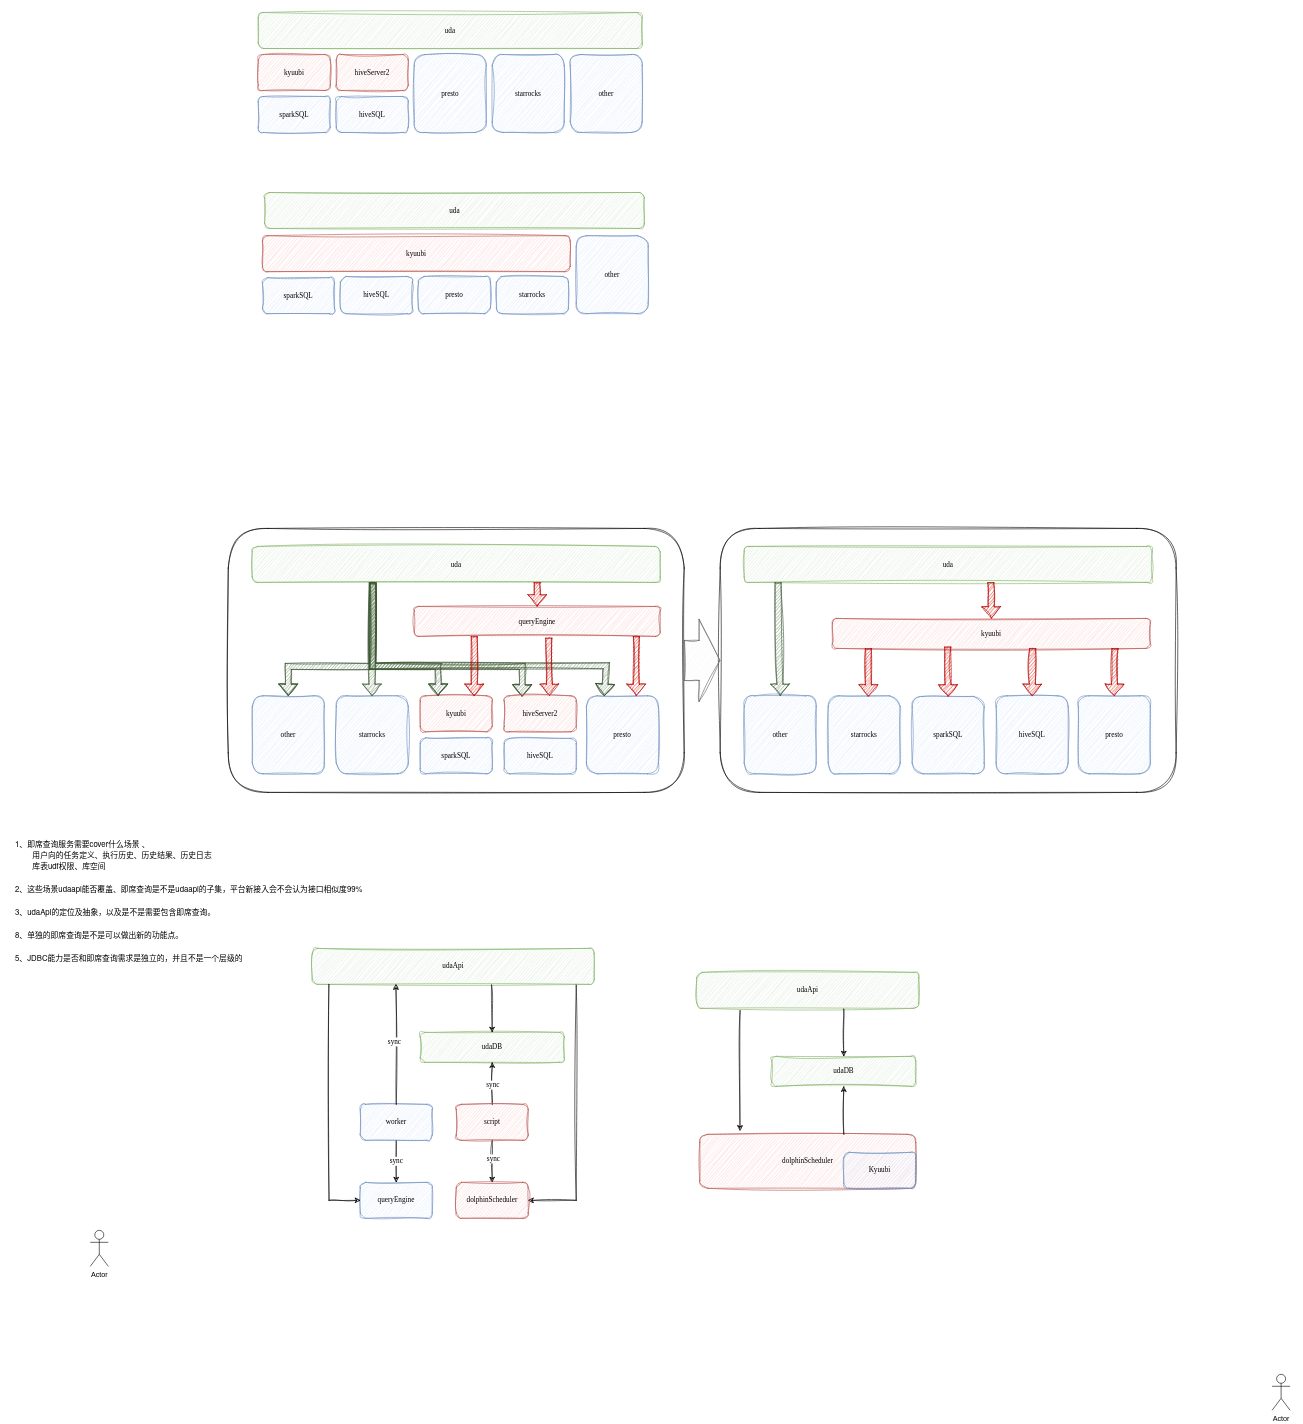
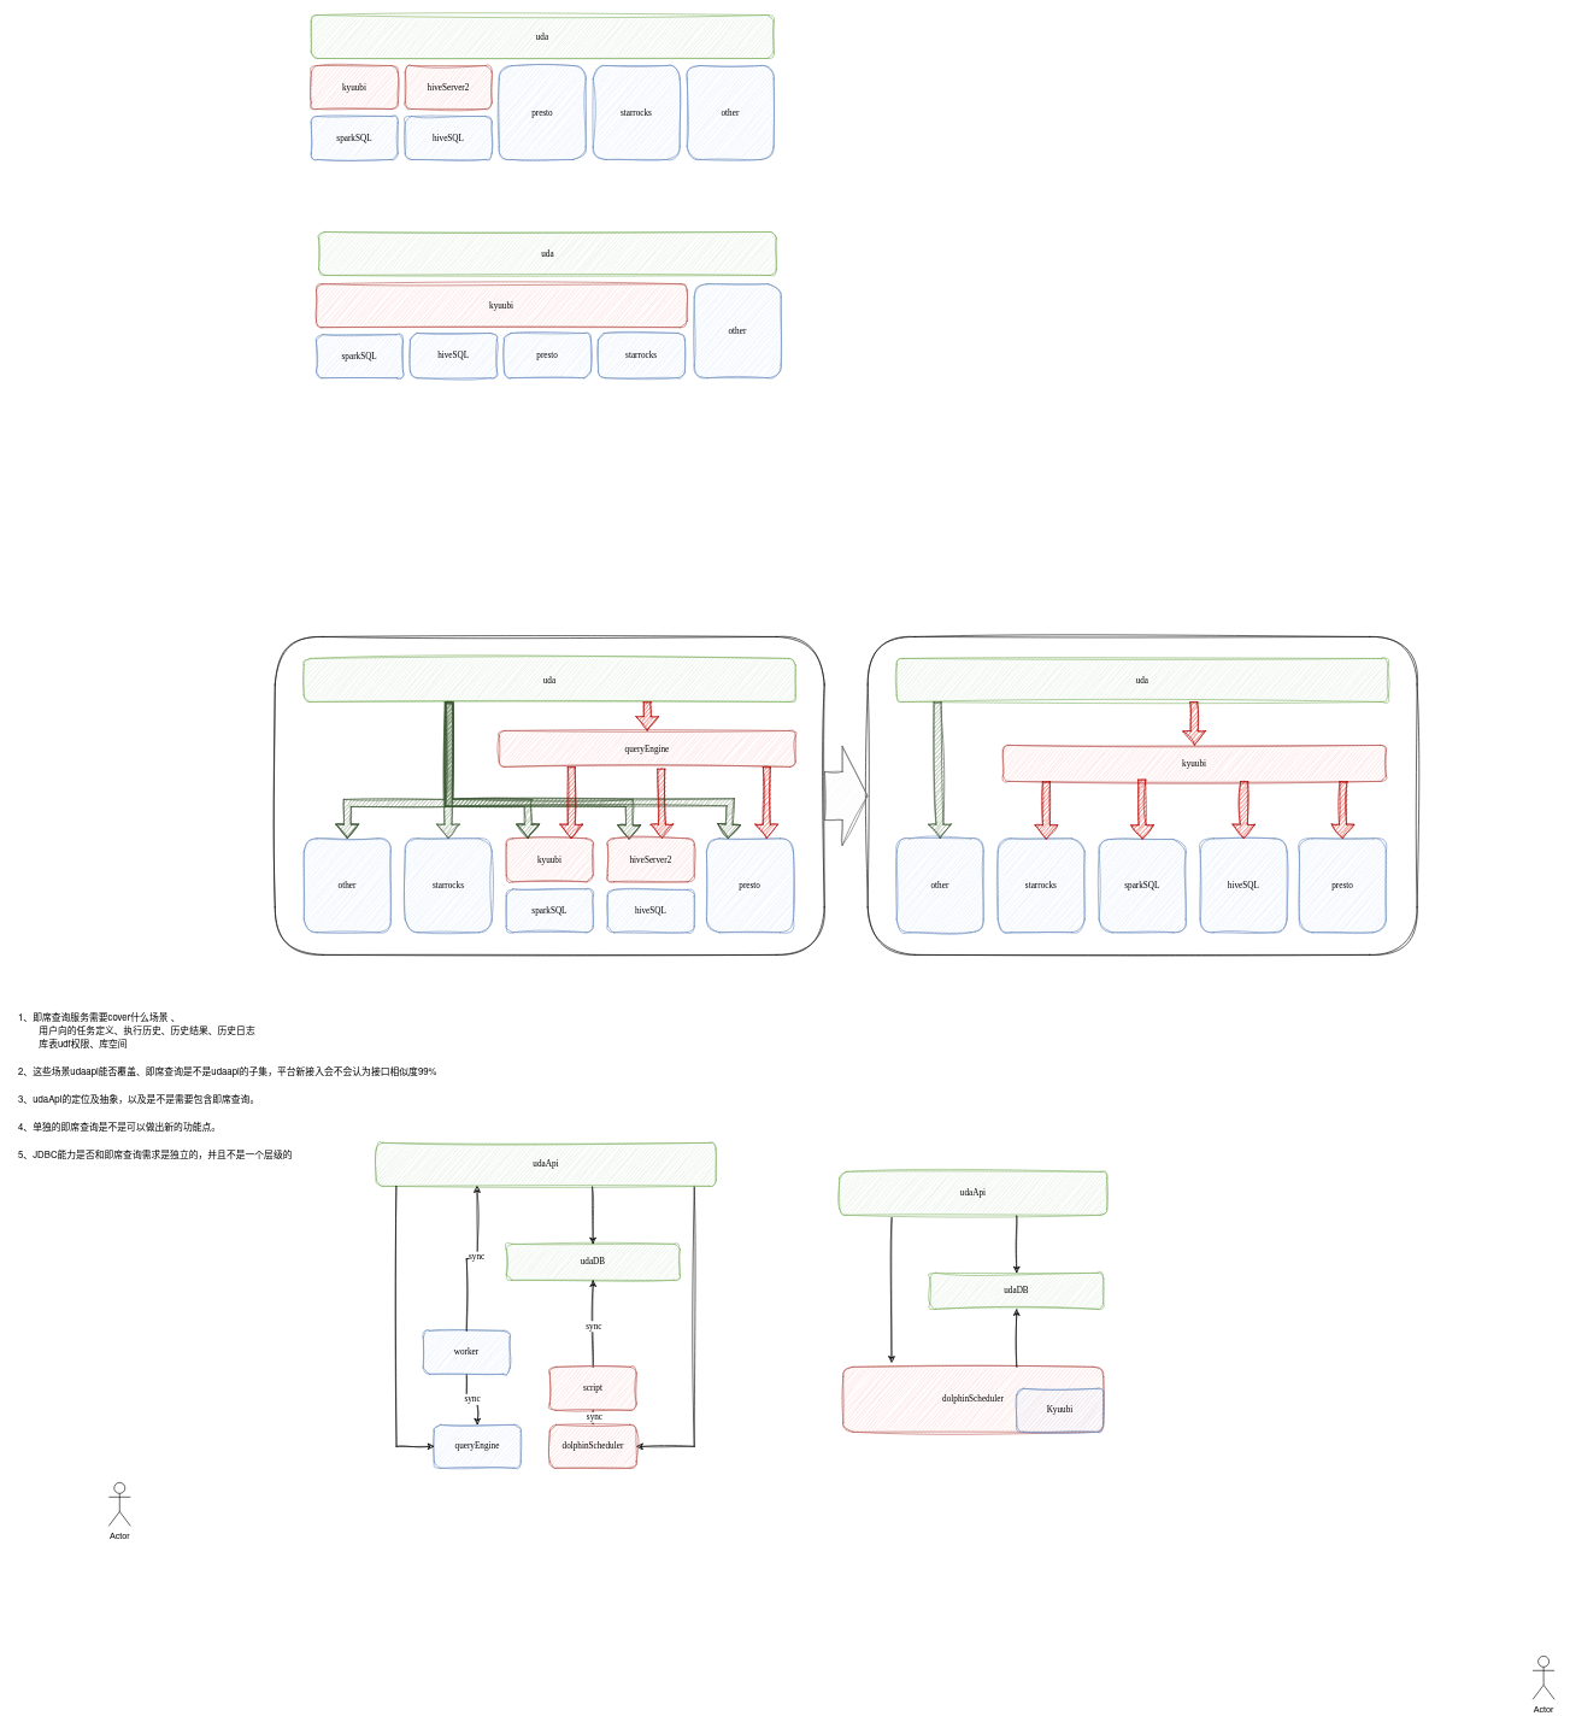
- <mxCell id="76" value="&lt;h1&gt;&lt;p style=&quot;margin: 0px; font-variant-numeric: normal; font-variant-east-asian: normal; font-variant-alternates: normal; font-kerning: auto; font-optical-sizing: auto; font-feature-settings: normal; font-variation-settings: normal; font-variant-position: normal; font-weight: 400; font-stretch: normal; font-size: 13px; line-height: normal; font-family: &amp;quot;Helvetica Neue&amp;quot;;&quot; class=&quot;p1&quot;&gt;1、即席查询服务需要cover什么场景&lt;span class=&quot;Apple-converted-space&quot;&gt;&amp;nbsp;、&lt;/span&gt;&lt;/p&gt;&lt;p style=&quot;margin: 0px; font-variant-numeric: normal; font-variant-east-asian: normal; font-variant-alternates: normal; font-kerning: auto; font-optical-sizing: auto; font-feature-settings: normal; font-variation-settings: normal; font-variant-position: normal; font-weight: 400; font-stretch: normal; font-size: 13px; line-height: normal; font-family: &amp;quot;Helvetica Neue&amp;quot;;&quot; class=&quot;p1&quot;&gt;&lt;span style=&quot;white-space: pre;&quot; class=&quot;Apple-tab-span&quot;&gt;&#09;&lt;/span&gt;用户向的任务定义、执行历史、历史结果、历史日志&lt;/p&gt;&lt;p style=&quot;margin: 0px; font-variant-numeric: normal; font-variant-east-asian: normal; font-variant-alternates: normal; font-kerning: auto; font-optical-sizing: auto; font-feature-settings: normal; font-variation-settings: normal; font-variant-position: normal; font-weight: 400; font-stretch: normal; font-size: 13px; line-height: normal; font-family: &amp;quot;Helvetica Neue&amp;quot;;&quot; class=&quot;p1&quot;&gt;&lt;span class=&quot;Apple-converted-space&quot;&gt;&amp;nbsp; &amp;nbsp; &amp;nbsp; &amp;nbsp; &lt;/span&gt;库表udf权限、库空间&lt;/p&gt;&lt;p style=&quot;margin: 0px; font-variant-numeric: normal; font-variant-east-asian: normal; font-variant-alternates: normal; font-kerning: auto; font-optical-sizing: auto; font-feature-settings: normal; font-variation-settings: normal; font-variant-position: normal; font-weight: 400; font-stretch: normal; font-size: 13px; line-height: normal; font-family: &amp;quot;Helvetica Neue&amp;quot;; min-height: 15px;&quot; class=&quot;p2&quot;&gt;&lt;br&gt;&lt;/p&gt;&lt;p style=&quot;margin: 0px; font-variant-numeric: normal; font-variant-east-asian: normal; font-variant-alternates: normal; font-kerning: auto; font-optical-sizing: auto; font-feature-settings: normal; font-variation-settings: normal; font-variant-position: normal; font-weight: 400; font-stretch: normal; font-size: 13px; line-height: normal; font-family: &amp;quot;Helvetica Neue&amp;quot;;&quot; class=&quot;p1&quot;&gt;2、这些场景udaapi能否覆盖、即席查询是不是udaapi的子集，平台新接入会不会认为接口相似度99%&lt;/p&gt;&lt;p style=&quot;margin: 0px; font-variant-numeric: normal; font-variant-east-asian: normal; font-variant-alternates: normal; font-kerning: auto; font-optical-sizing: auto; font-feature-settings: normal; font-variation-settings: normal; font-variant-position: normal; font-weight: 400; font-stretch: normal; font-size: 13px; line-height: normal; font-family: &amp;quot;Helvetica Neue&amp;quot;; min-height: 15px;&quot; class=&quot;p2&quot;&gt;&lt;br&gt;&lt;/p&gt;&lt;p style=&quot;margin: 0px; font-variant-numeric: normal; font-variant-east-asian: normal; font-variant-alternates: normal; font-kerning: auto; font-optical-sizing: auto; font-feature-settings: normal; font-variation-settings: normal; font-variant-position: normal; font-weight: 400; font-stretch: normal; font-size: 13px; line-height: normal; font-family: &amp;quot;Helvetica Neue&amp;quot;;&quot; class=&quot;p1&quot;&gt;3、udaApi的定位及抽象，以及是不是需要包含即席查询。&lt;/p&gt;&lt;p style=&quot;margin: 0px; font-variant-numeric: normal; font-variant-east-asian: normal; font-variant-alternates: normal; font-kerning: auto; font-optical-sizing: auto; font-feature-settings: normal; font-variation-settings: normal; font-variant-position: normal; font-weight: 400; font-stretch: normal; font-size: 13px; line-height: normal; font-family: &amp;quot;Helvetica Neue&amp;quot;; min-height: 15px;&quot; class=&quot;p2&quot;&gt;&lt;br&gt;&lt;/p&gt;&lt;p style=&quot;margin: 0px; font-variant-numeric: normal; font-variant-east-asian: normal; font-variant-alternates: normal; font-kerning: auto; font-optical-sizing: auto; font-feature-settings: normal; font-variation-settings: normal; font-variant-position: normal; font-weight: 400; font-stretch: normal; font-size: 13px; line-height: normal; font-family: &amp;quot;Helvetica Neue&amp;quot;;&quot; class=&quot;p1&quot;&gt;8、单独的即席查询是不是可以做出新的功能点。&lt;/p&gt;&lt;p style=&quot;margin: 0px; font-variant-numeric: normal; font-variant-east-asian: normal; font-variant-alternates: normal; font-kerning: auto; font-optical-sizing: auto; font-feature-settings: normal; font-variation-settings: normal; font-variant-position: normal; font-weight: 400; font-stretch: normal; font-size: 13px; line-height: normal; font-family: &amp;quot;Helvetica Neue&amp;quot;; min-height: 15px;&quot; class=&quot;p2&quot;&gt;&lt;br&gt;&lt;/p&gt;&lt;p style=&quot;margin: 0px; font-variant-numeric: normal; font-variant-east-asian: normal; font-variant-alternates: normal; font-kerning: auto; font-optical-sizing: auto; font-feature-settings: normal; font-variation-settings: normal; font-variant-position: normal; font-weight: 400; font-stretch: normal; font-size: 13px; line-height: normal; font-family: &amp;quot;PingFang SC&amp;quot;;&quot; class=&quot;p3&quot;&gt;&lt;span style=&quot;font-variant-numeric: normal; font-variant-east-asian: normal; font-variant-alternates: normal; font-kerning: auto; font-optical-sizing: auto; font-feature-settings: normal; font-variation-settings: normal; font-variant-position: normal; font-stretch: normal; line-height: normal; font-family: &amp;quot;Helvetica Neue&amp;quot;;&quot; class=&quot;s1&quot;&gt;5&lt;/span&gt;、&lt;span style=&quot;font-variant-numeric: normal; font-variant-east-asian: normal; font-variant-alternates: normal; font-kerning: auto; font-optical-sizing: auto; font-feature-settings: normal; font-variation-settings: normal; font-variant-position: normal; font-stretch: normal; line-height: normal; font-family: &amp;quot;Helvetica Neue&amp;quot;;&quot; class=&quot;s1&quot;&gt;JDBC&lt;/span&gt;能力是否和即席查询需求是独立的，并且不是一个层级的&lt;/p&gt;&lt;/h1&gt;" style="text;html=1;spacing=5;spacingTop=-20;whiteSpace=wrap;overflow=hidden;rounded=0;fontFamily=Helvetica;fontSize=12;fontColor=default;" vertex="1" parent="1"><mxGeometry x="20" y="1390" width="645" height="370" as="geometry" /></mxCell>
+ <mxCell id="76" value="&lt;h1&gt;&lt;p style=&quot;margin: 0px; font-variant-numeric: normal; font-variant-east-asian: normal; font-variant-alternates: normal; font-kerning: auto; font-optical-sizing: auto; font-feature-settings: normal; font-variation-settings: normal; font-variant-position: normal; font-weight: 400; font-stretch: normal; font-size: 13px; line-height: normal; font-family: &amp;quot;Helvetica Neue&amp;quot;;&quot; class=&quot;p1&quot;&gt;1、即席查询服务需要cover什么场景&lt;span class=&quot;Apple-converted-space&quot;&gt;&amp;nbsp;、&lt;/span&gt;&lt;/p&gt;&lt;p style=&quot;margin: 0px; font-variant-numeric: normal; font-variant-east-asian: normal; font-variant-alternates: normal; font-kerning: auto; font-optical-sizing: auto; font-feature-settings: normal; font-variation-settings: normal; font-variant-position: normal; font-weight: 400; font-stretch: normal; font-size: 13px; line-height: normal; font-family: &amp;quot;Helvetica Neue&amp;quot;;&quot; class=&quot;p1&quot;&gt;&lt;span style=&quot;white-space: pre;&quot; class=&quot;Apple-tab-span&quot;&gt;&#09;&lt;/span&gt;用户向的任务定义、执行历史、历史结果、历史日志&lt;/p&gt;&lt;p style=&quot;margin: 0px; font-variant-numeric: normal; font-variant-east-asian: normal; font-variant-alternates: normal; font-kerning: auto; font-optical-sizing: auto; font-feature-settings: normal; font-variation-settings: normal; font-variant-position: normal; font-weight: 400; font-stretch: normal; font-size: 13px; line-height: normal; font-family: &amp;quot;Helvetica Neue&amp;quot;;&quot; class=&quot;p1&quot;&gt;&lt;span class=&quot;Apple-converted-space&quot;&gt;&amp;nbsp; &amp;nbsp; &amp;nbsp; &amp;nbsp; &lt;/span&gt;库表udf权限、库空间&lt;/p&gt;&lt;p style=&quot;margin: 0px; font-variant-numeric: normal; font-variant-east-asian: normal; font-variant-alternates: normal; font-kerning: auto; font-optical-sizing: auto; font-feature-settings: normal; font-variation-settings: normal; font-variant-position: normal; font-weight: 400; font-stretch: normal; font-size: 13px; line-height: normal; font-family: &amp;quot;Helvetica Neue&amp;quot;; min-height: 15px;&quot; class=&quot;p2&quot;&gt;&lt;br&gt;&lt;/p&gt;&lt;p style=&quot;margin: 0px; font-variant-numeric: normal; font-variant-east-asian: normal; font-variant-alternates: normal; font-kerning: auto; font-optical-sizing: auto; font-feature-settings: normal; font-variation-settings: normal; font-variant-position: normal; font-weight: 400; font-stretch: normal; font-size: 13px; line-height: normal; font-family: &amp;quot;Helvetica Neue&amp;quot;;&quot; class=&quot;p1&quot;&gt;2、这些场景udaapi能否覆盖、即席查询是不是udaapi的子集，平台新接入会不会认为接口相似度99%&lt;/p&gt;&lt;p style=&quot;margin: 0px; font-variant-numeric: normal; font-variant-east-asian: normal; font-variant-alternates: normal; font-kerning: auto; font-optical-sizing: auto; font-feature-settings: normal; font-variation-settings: normal; font-variant-position: normal; font-weight: 400; font-stretch: normal; font-size: 13px; line-height: normal; font-family: &amp;quot;Helvetica Neue&amp;quot;; min-height: 15px;&quot; class=&quot;p2&quot;&gt;&lt;br&gt;&lt;/p&gt;&lt;p style=&quot;margin: 0px; font-variant-numeric: normal; font-variant-east-asian: normal; font-variant-alternates: normal; font-kerning: auto; font-optical-sizing: auto; font-feature-settings: normal; font-variation-settings: normal; font-variant-position: normal; font-weight: 400; font-stretch: normal; font-size: 13px; line-height: normal; font-family: &amp;quot;Helvetica Neue&amp;quot;;&quot; class=&quot;p1&quot;&gt;3、udaApi的定位及抽象，以及是不是需要包含即席查询。&lt;/p&gt;&lt;p style=&quot;margin: 0px; font-variant-numeric: normal; font-variant-east-asian: normal; font-variant-alternates: normal; font-kerning: auto; font-optical-sizing: auto; font-feature-settings: normal; font-variation-settings: normal; font-variant-position: normal; font-weight: 400; font-stretch: normal; font-size: 13px; line-height: normal; font-family: &amp;quot;Helvetica Neue&amp;quot;; min-height: 15px;&quot; class=&quot;p2&quot;&gt;&lt;br&gt;&lt;/p&gt;&lt;p style=&quot;margin: 0px; font-variant-numeric: normal; font-variant-east-asian: normal; font-variant-alternates: normal; font-kerning: auto; font-optical-sizing: auto; font-feature-settings: normal; font-variation-settings: normal; font-variant-position: normal; font-weight: 400; font-stretch: normal; font-size: 13px; line-height: normal; font-family: &amp;quot;Helvetica Neue&amp;quot;;&quot; class=&quot;p1&quot;&gt;4、单独的即席查询是不是可以做出新的功能点。&lt;/p&gt;&lt;p style=&quot;margin: 0px; font-variant-numeric: normal; font-variant-east-asian: normal; font-variant-alternates: normal; font-kerning: auto; font-optical-sizing: auto; font-feature-settings: normal; font-variation-settings: normal; font-variant-position: normal; font-weight: 400; font-stretch: normal; font-size: 13px; line-height: normal; font-family: &amp;quot;Helvetica Neue&amp;quot;; min-height: 15px;&quot; class=&quot;p2&quot;&gt;&lt;br&gt;&lt;/p&gt;&lt;p style=&quot;margin: 0px; font-variant-numeric: normal; font-variant-east-asian: normal; font-variant-alternates: normal; font-kerning: auto; font-optical-sizing: auto; font-feature-settings: normal; font-variation-settings: normal; font-variant-position: normal; font-weight: 400; font-stretch: normal; font-size: 13px; line-height: normal; font-family: &amp;quot;PingFang SC&amp;quot;;&quot; class=&quot;p3&quot;&gt;&lt;span style=&quot;font-variant-numeric: normal; font-variant-east-asian: normal; font-variant-alternates: normal; font-kerning: auto; font-optical-sizing: auto; font-feature-settings: normal; font-variation-settings: normal; font-variant-position: normal; font-stretch: normal; line-height: normal; font-family: &amp;quot;Helvetica Neue&amp;quot;;&quot; class=&quot;s1&quot;&gt;5&lt;/span&gt;、&lt;span style=&quot;font-variant-numeric: normal; font-variant-east-asian: normal; font-variant-alternates: normal; font-kerning: auto; font-optical-sizing: auto; font-feature-settings: normal; font-variation-settings: normal; font-variant-position: normal; font-stretch: normal; line-height: normal; font-family: &amp;quot;Helvetica Neue&amp;quot;;&quot; class=&quot;s1&quot;&gt;JDBC&lt;/span&gt;能力是否和即席查询需求是独立的，并且不是一个层级的&lt;/p&gt;&lt;/h1&gt;" style="text;html=1;spacing=5;spacingTop=-20;whiteSpace=wrap;overflow=hidden;rounded=0;fontFamily=Helvetica;fontSize=12;fontColor=default;" vertex="1" parent="1"><mxGeometry x="20" y="1390" width="645" height="370" as="geometry" /></mxCell>
- <mxCell id="57" value="&lt;font face=&quot;Comic Sans MS&quot;&gt;worker&lt;/font&gt;" style="rounded=1;whiteSpace=wrap;html=1;sketch=1;curveFitting=1;jiggle=2;fillColor=#dae8fc;strokeColor=#6c8ebf;" vertex="1" parent="1"><mxGeometry x="600" y="1840" width="120" height="60" as="geometry" /></mxCell>
+ <mxCell id="57" value="&lt;font face=&quot;Comic Sans MS&quot;&gt;worker&lt;/font&gt;" style="rounded=1;whiteSpace=wrap;html=1;sketch=1;curveFitting=1;jiggle=2;fillColor=#dae8fc;strokeColor=#6c8ebf;" vertex="1" parent="1"><mxGeometry x="585" y="1840" width="120" height="60" as="geometry" /></mxCell>
- <mxCell id="62" value="&lt;font face=&quot;Comic Sans MS&quot;&gt;script&lt;/font&gt;" style="rounded=1;whiteSpace=wrap;html=1;sketch=1;curveFitting=1;jiggle=2;fillColor=#f8cecc;strokeColor=#b85450;" vertex="1" parent="1"><mxGeometry x="760" y="1840" width="120" height="60" as="geometry" /></mxCell>
+ <mxCell id="62" value="&lt;font face=&quot;Comic Sans MS&quot;&gt;script&lt;/font&gt;" style="rounded=1;whiteSpace=wrap;html=1;sketch=1;curveFitting=1;jiggle=2;fillColor=#f8cecc;strokeColor=#b85450;" vertex="1" parent="1"><mxGeometry x="760" y="1890" width="120" height="60" as="geometry" /></mxCell>
